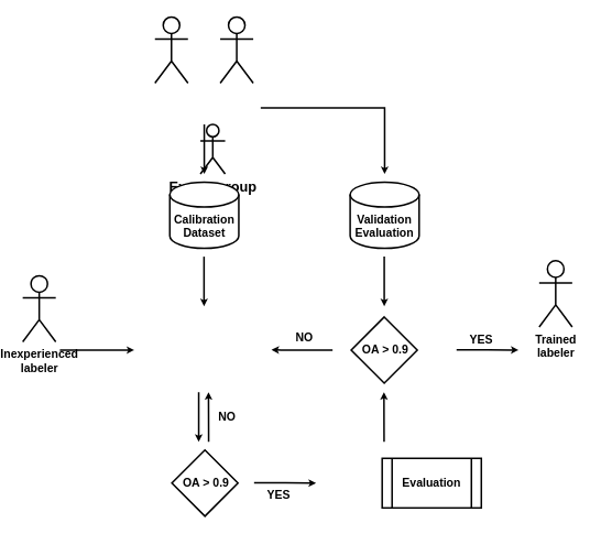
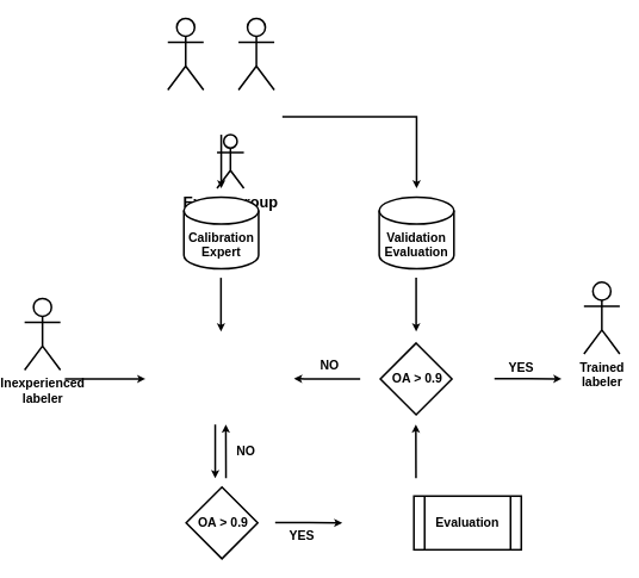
- <mxCell id="8" value="&lt;font style=&quot;font-size: 14px&quot;&gt;Calibration&lt;br&gt;Dataset&lt;/font&gt;" style="shape=cylinder3;whiteSpace=wrap;html=1;boundedLbl=1;backgroundOutline=1;size=15;fontStyle=1;strokeWidth=2;" parent="1" vertex="1"><mxGeometry x="198" y="220" width="83.5" height="80" as="geometry" /></mxCell>
+ <mxCell id="8" value="&lt;font style=&quot;font-size: 14px&quot;&gt;Calibration&lt;br&gt;Expert&lt;/font&gt;" style="shape=cylinder3;whiteSpace=wrap;html=1;boundedLbl=1;backgroundOutline=1;size=15;fontStyle=1;strokeWidth=2;" parent="1" vertex="1"><mxGeometry x="198" y="220" width="83.5" height="80" as="geometry" /></mxCell>
